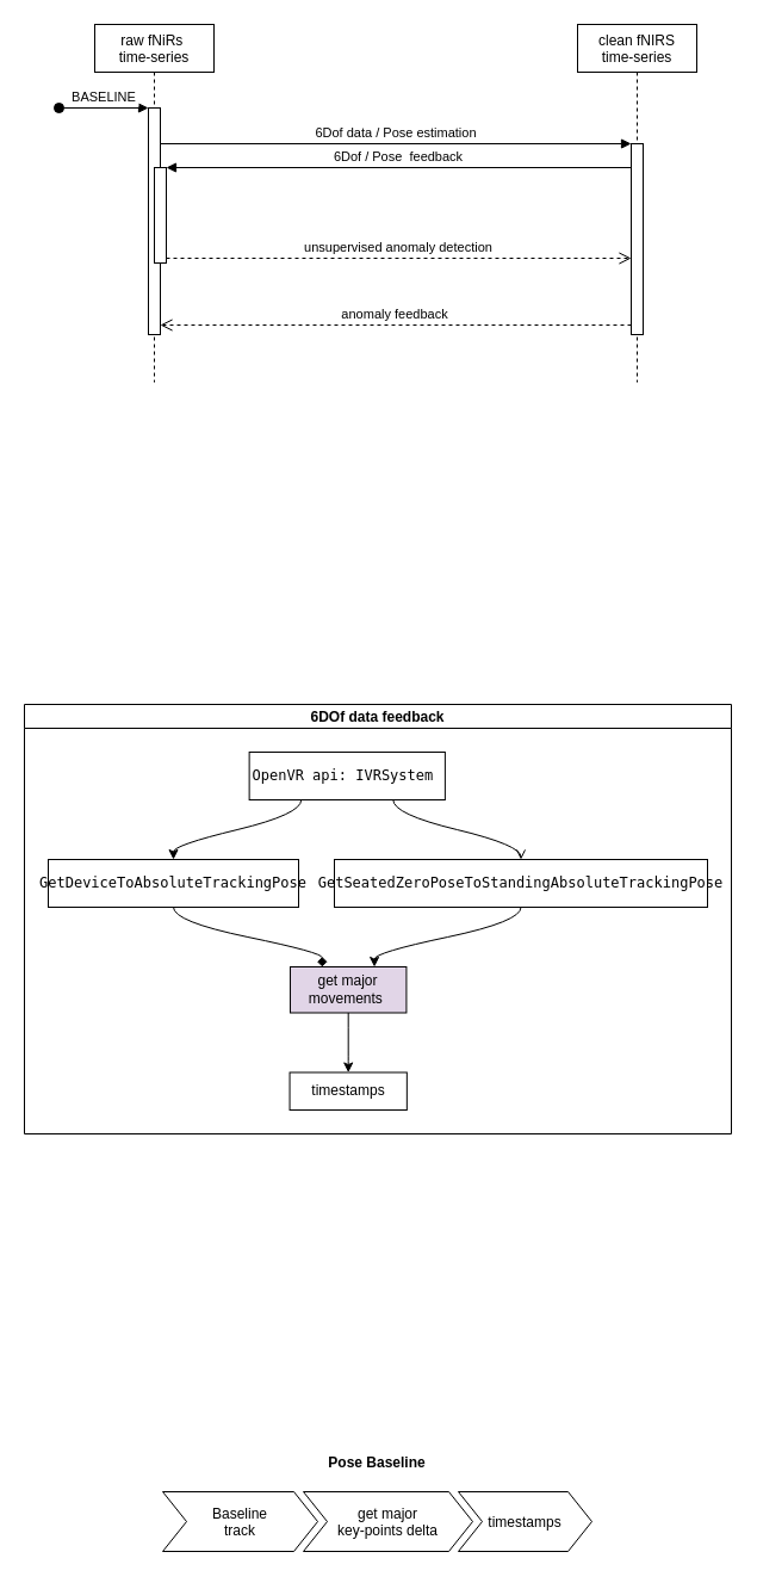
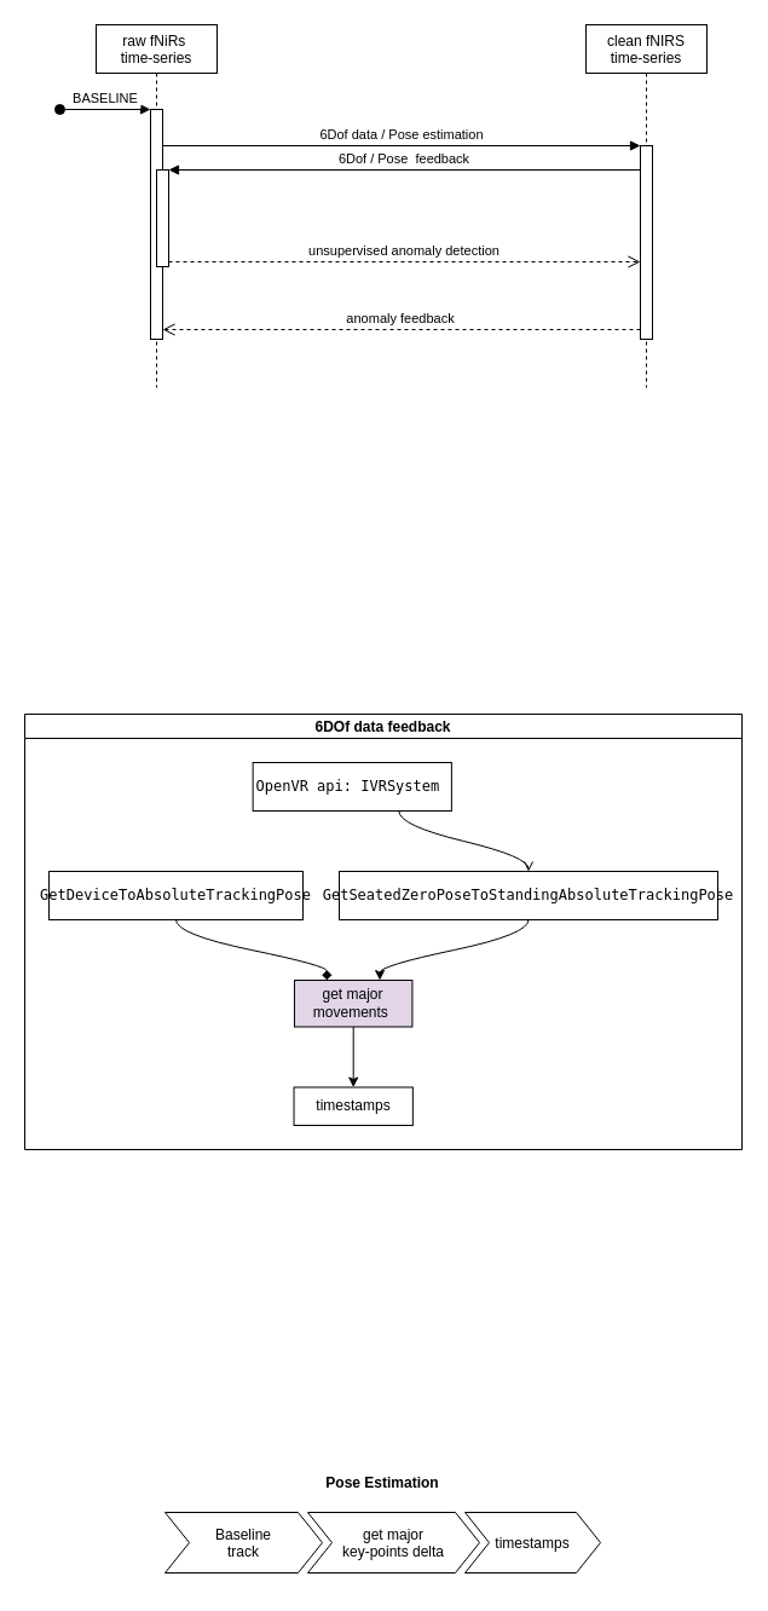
- <mxCell id="15" value="" style="html=1;curved=1;rounded=0;noEdgeStyle=1;orthogonal=1;" edge="1" parent="12" source="13" target="14"><mxGeometry relative="1" as="geometry"><Array as="points"><mxPoint x="232.188" y="92" /><mxPoint x="125" y="118" /></Array></mxGeometry></mxCell>
- <mxCell id="23" value="Pose Baseline" style="swimlane;childLayout=stackLayout;horizontal=1;fillColor=none;horizontalStack=1;resizeParent=1;resizeParentMax=0;resizeLast=0;collapsible=0;strokeColor=none;stackBorder=10;stackSpacing=-12;resizable=1;align=center;points=[];fontColor=#000000;startSize=30;" vertex="1" parent="1"><mxGeometry x="126" y="1210" width="380" height="100" as="geometry" /></mxCell>
+ <mxCell id="23" value="Pose Estimation" style="swimlane;childLayout=stackLayout;horizontal=1;fillColor=none;horizontalStack=1;resizeParent=1;resizeParentMax=0;resizeLast=0;collapsible=0;strokeColor=none;stackBorder=10;stackSpacing=-12;resizable=1;align=center;points=[];fontColor=#000000;startSize=30;" vertex="1" parent="1"><mxGeometry x="126" y="1210" width="380" height="100" as="geometry" /></mxCell>
